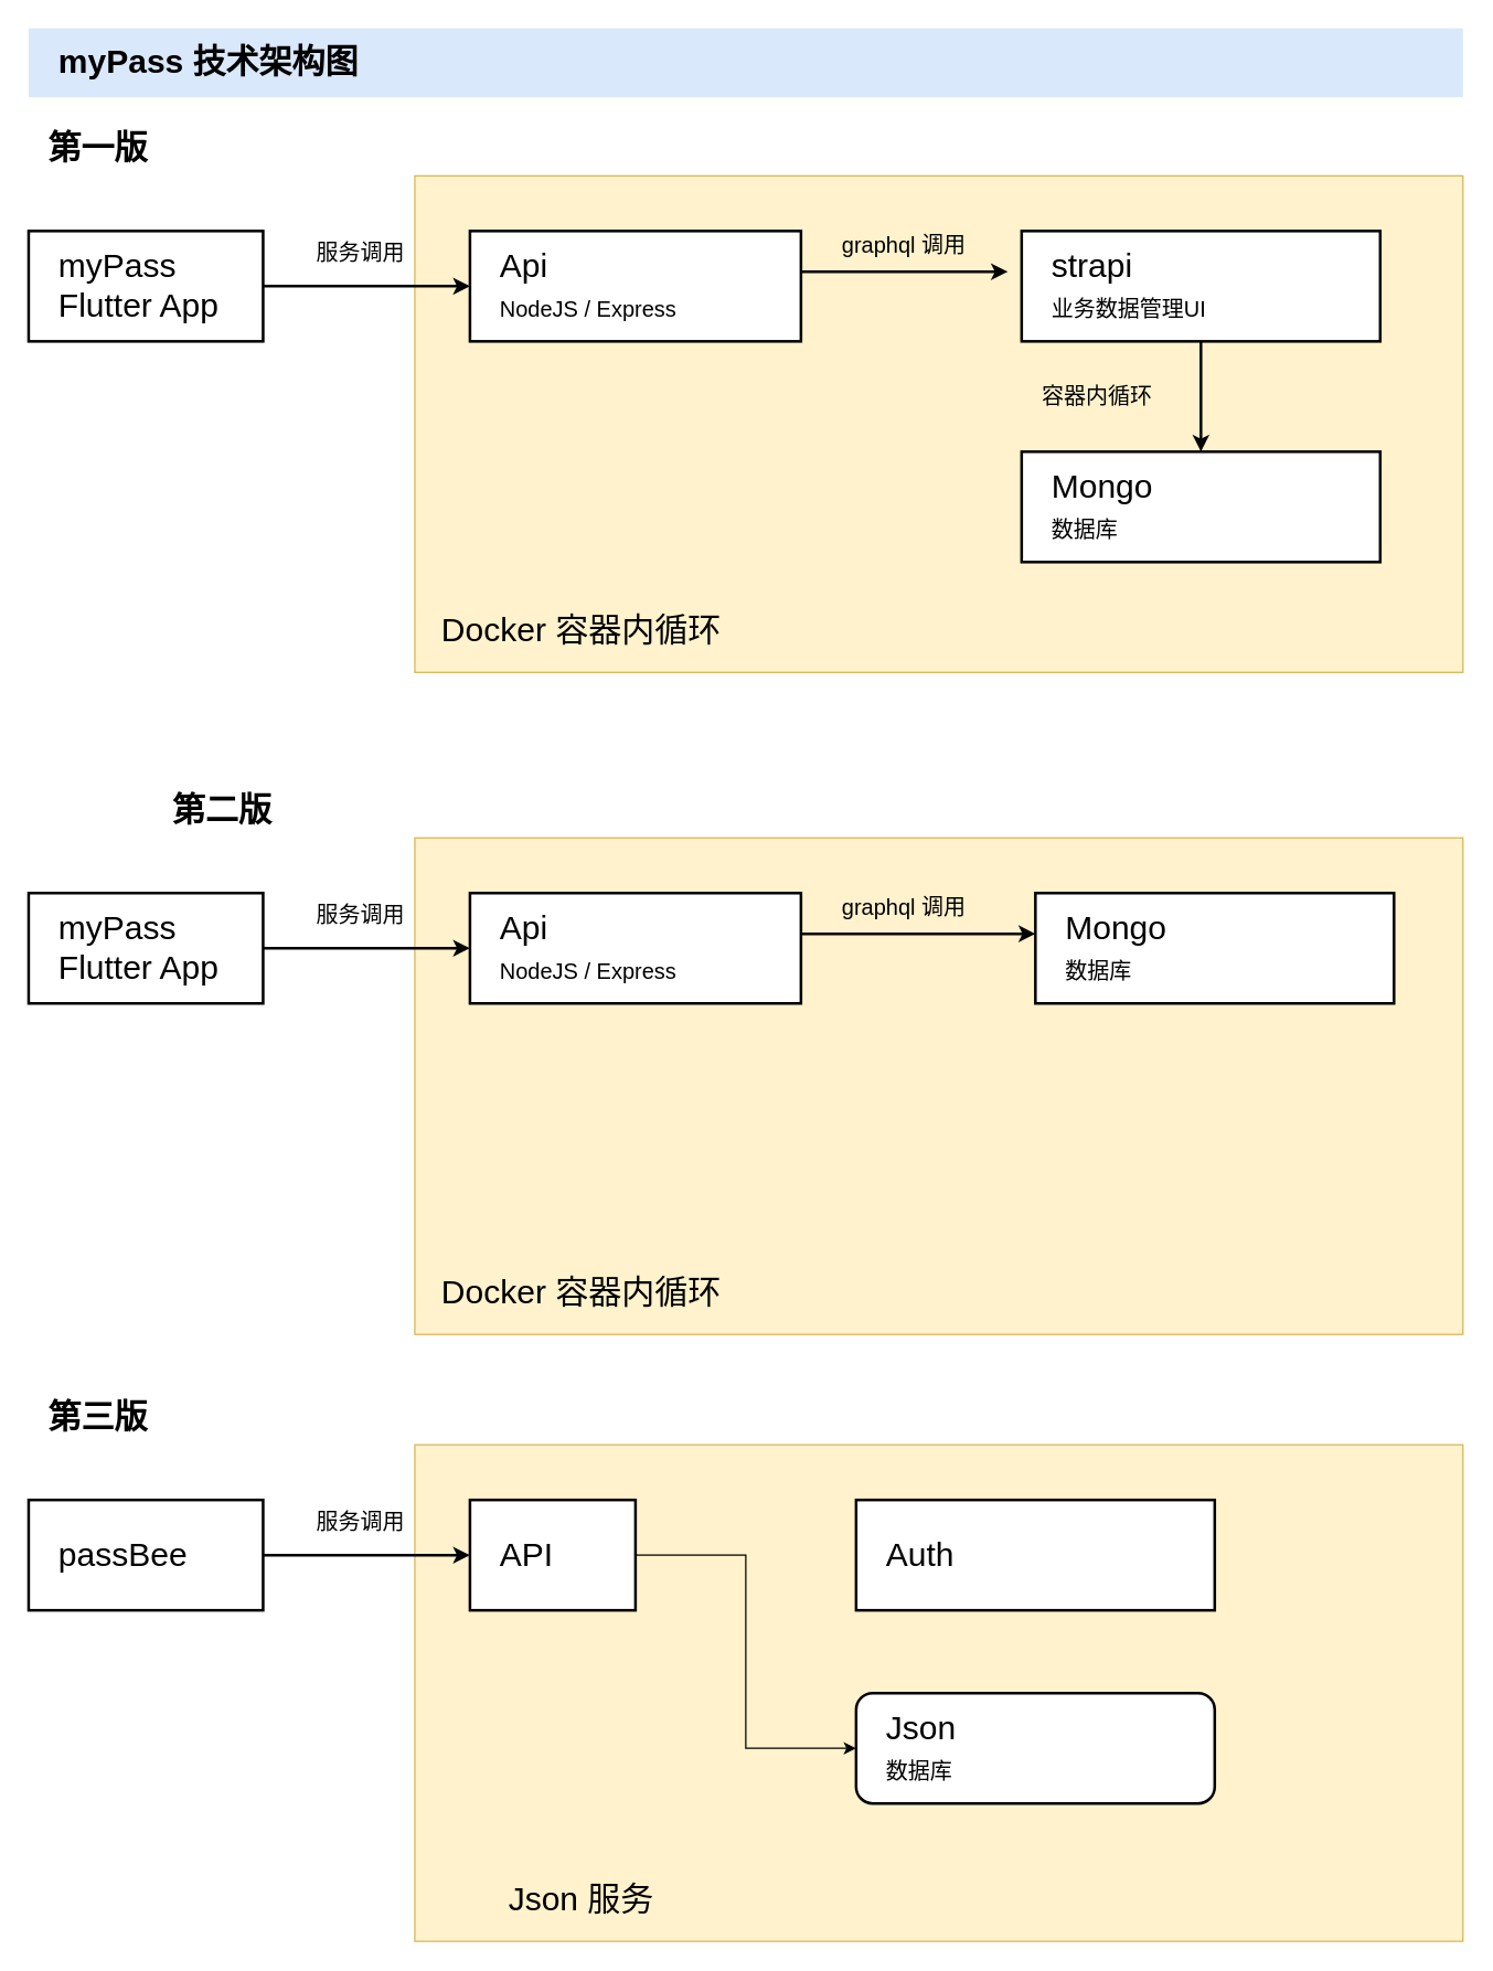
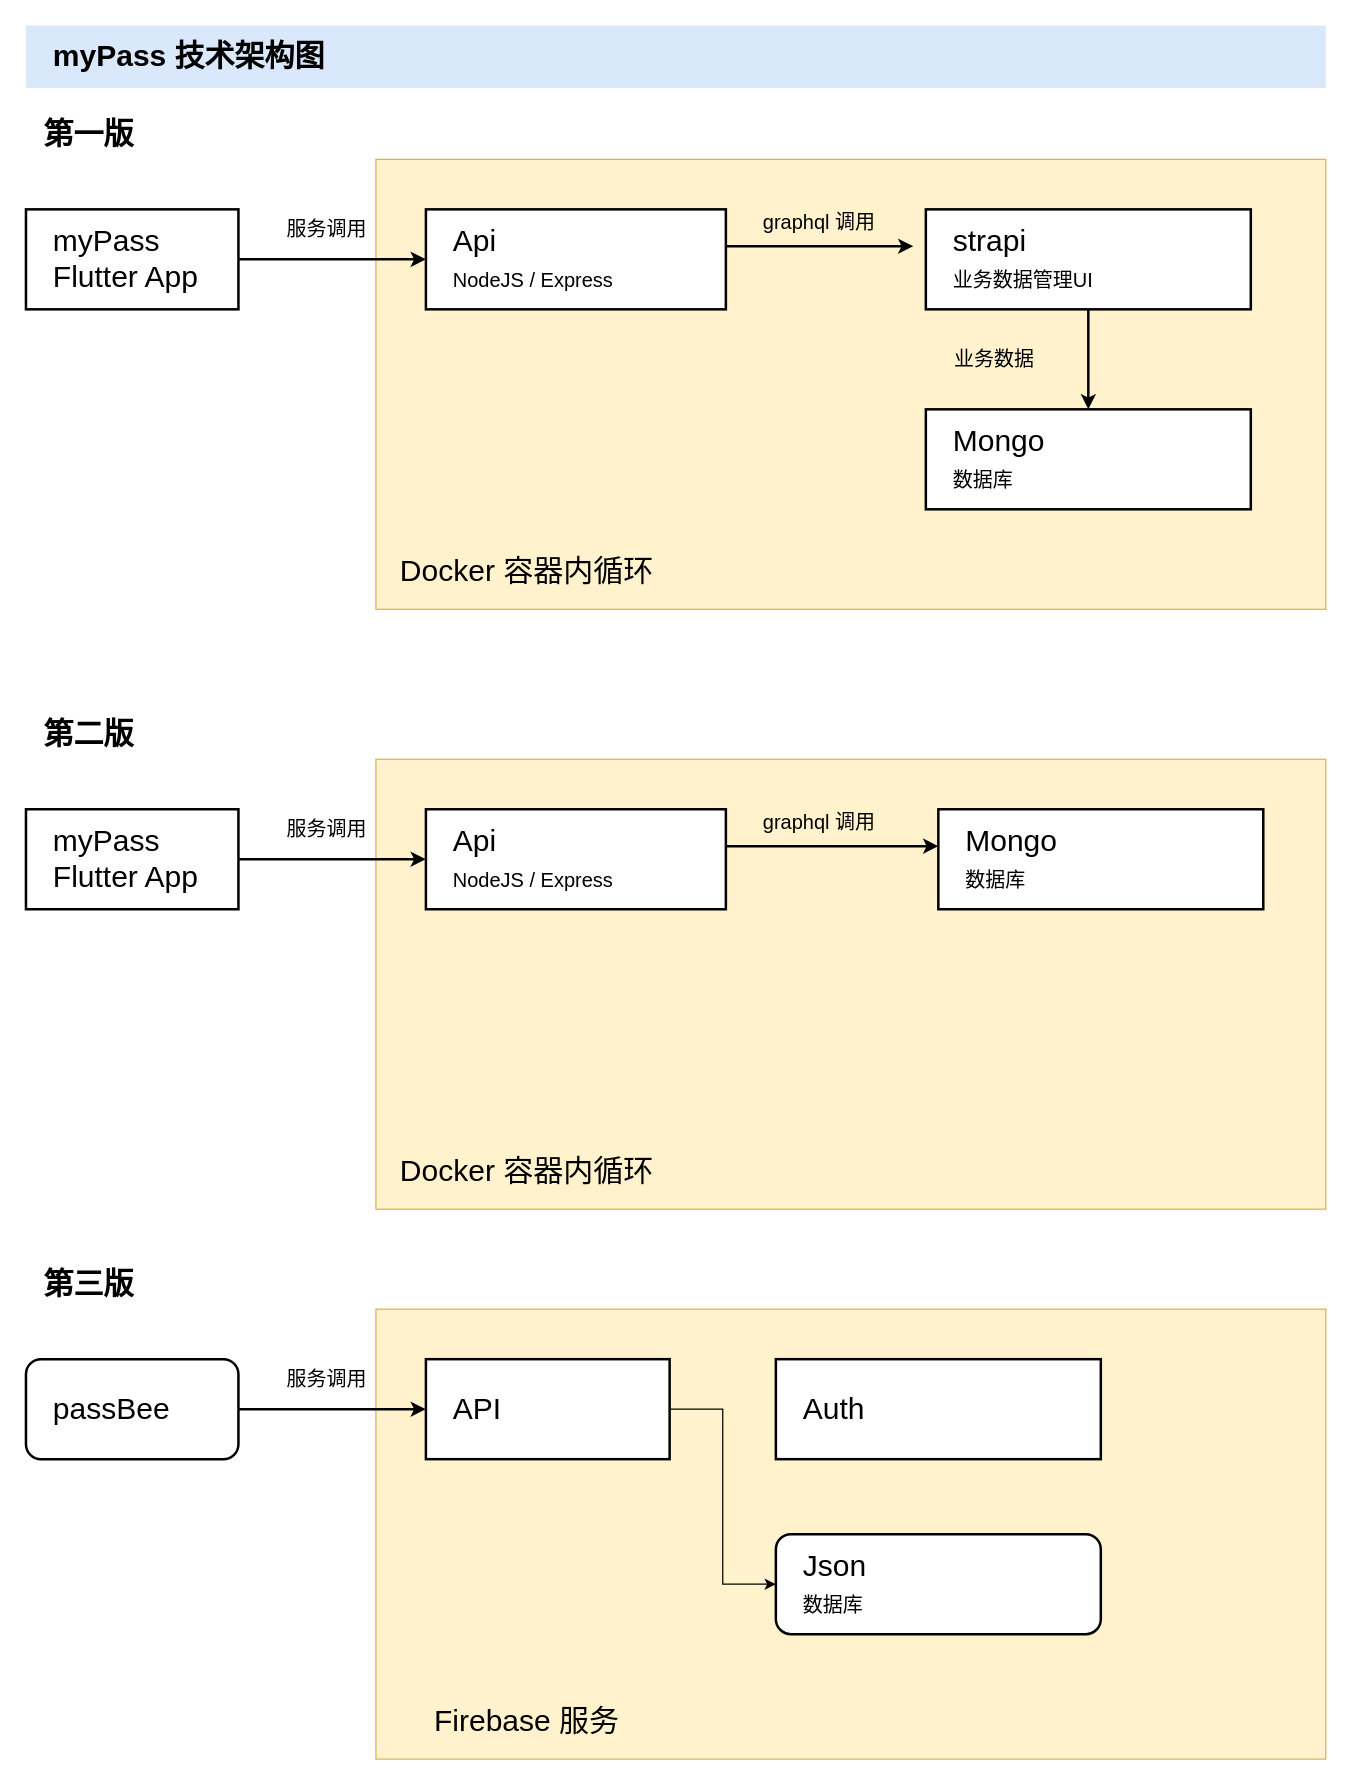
- <mxCell id="13" value="容器内循环" style="text;html=1;strokeColor=none;fillColor=none;align=center;verticalAlign=middle;whiteSpace=wrap;rounded=0;fontSize=16;" parent="1" vertex="1"><mxGeometry x="740" y="277" width="110" height="20" as="geometry" /></mxCell>
+ <mxCell id="13" value="业务数据" style="text;html=1;strokeColor=none;fillColor=none;align=center;verticalAlign=middle;whiteSpace=wrap;rounded=0;fontSize=16;" parent="1" vertex="1"><mxGeometry x="740" y="277" width="110" height="20" as="geometry" /></mxCell>
- <mxCell id="24" value="第二版" style="text;strokeColor=none;fillColor=none;html=1;fontSize=24;fontStyle=1;verticalAlign=middle;align=center;" parent="1" vertex="1"><mxGeometry x="110" y="567" width="100" height="40" as="geometry" /></mxCell>
+ <mxCell id="24" value="第二版" style="text;strokeColor=none;fillColor=none;html=1;fontSize=24;fontStyle=1;verticalAlign=middle;align=center;" parent="1" vertex="1"><mxGeometry x="20" y="567" width="100" height="40" as="geometry" /></mxCell>
- <mxCell id="28" value="passBee" style="rounded=0;whiteSpace=wrap;html=1;fontSize=24;align=left;strokeWidth=2;spacingLeft=20;" vertex="1" parent="1"><mxGeometry x="20" y="1087" width="170" height="80" as="geometry" /></mxCell>
+ <mxCell id="28" value="passBee" style="whiteSpace=wrap;html=1;fontSize=24;align=left;strokeWidth=2;spacingLeft=20;rounded=1;" vertex="1" parent="1"><mxGeometry x="20" y="1087" width="170" height="80" as="geometry" /></mxCell>
- <mxCell id="30" value="API" style="rounded=0;whiteSpace=wrap;html=1;fontSize=24;align=left;strokeWidth=2;spacingLeft=20;" vertex="1" parent="1"><mxGeometry x="340" y="1087" width="120" height="80" as="geometry" /></mxCell>
+ <mxCell id="30" value="API" style="rounded=0;whiteSpace=wrap;html=1;fontSize=24;align=left;strokeWidth=2;spacingLeft=20;" vertex="1" parent="1"><mxGeometry x="340" y="1087" width="195" height="80" as="geometry" /></mxCell>
- <mxCell id="33" value="Json 服务" style="text;html=1;strokeColor=none;fillColor=none;align=center;verticalAlign=middle;whiteSpace=wrap;rounded=0;fontSize=24;" vertex="1" parent="1"><mxGeometry x="316" y="1367" width="210" height="20" as="geometry" /></mxCell>
+ <mxCell id="33" value="Firebase 服务" style="text;html=1;strokeColor=none;fillColor=none;align=center;verticalAlign=middle;whiteSpace=wrap;rounded=0;fontSize=24;" vertex="1" parent="1"><mxGeometry x="316" y="1367" width="210" height="20" as="geometry" /></mxCell>
